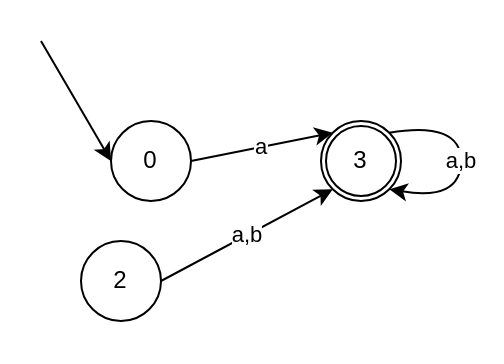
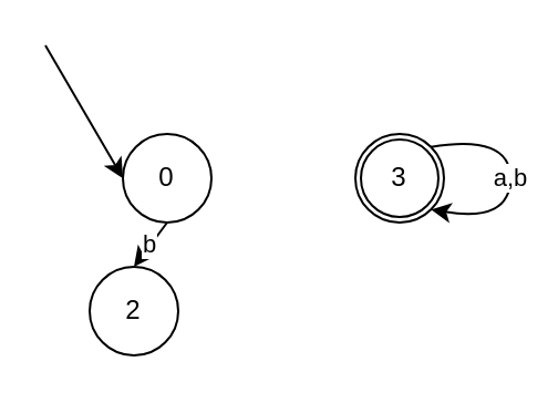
- <mxCell id="9" value="a" style="endArrow=classic;html=1;rounded=0;exitX=1;exitY=0.5;exitDx=0;exitDy=0;entryX=0;entryY=0;entryDx=0;entryDy=0;" edge="1" parent="1" source="2" target="4"><mxGeometry width="50" height="50" relative="1" as="geometry"><mxPoint x="150" y="90" as="sourcePoint" /><mxPoint x="200" y="40" as="targetPoint" /></mxGeometry></mxCell>
+ <mxCell id="8" value="b" style="endArrow=classic;html=1;rounded=0;exitX=0.5;exitY=1;exitDx=0;exitDy=0;entryX=0.5;entryY=0;entryDx=0;entryDy=0;" edge="1" parent="1" source="2" target="3"><mxGeometry width="50" height="50" relative="1" as="geometry"><mxPoint x="150" y="90" as="sourcePoint" /><mxPoint x="200" y="40" as="targetPoint" /></mxGeometry></mxCell>
- <mxCell id="10" value="a,b" style="endArrow=classic;html=1;rounded=0;exitX=1;exitY=0.5;exitDx=0;exitDy=0;entryX=0;entryY=1;entryDx=0;entryDy=0;" edge="1" parent="1" source="3" target="4"><mxGeometry width="50" height="50" relative="1" as="geometry"><mxPoint x="150" y="110" as="sourcePoint" /><mxPoint x="200" y="60" as="targetPoint" /></mxGeometry></mxCell>
